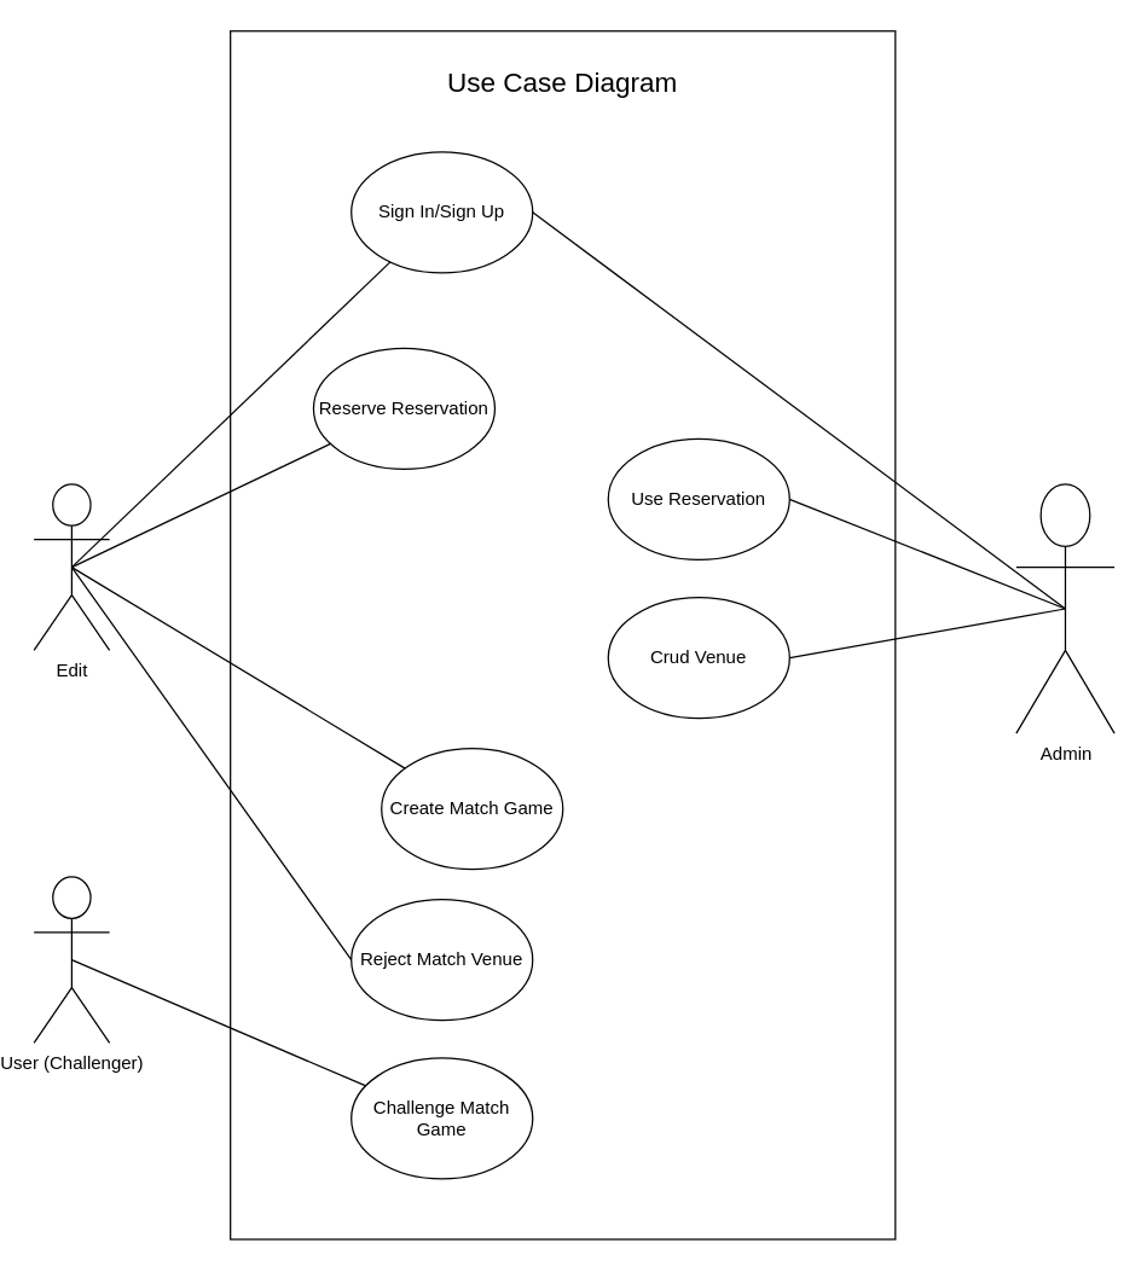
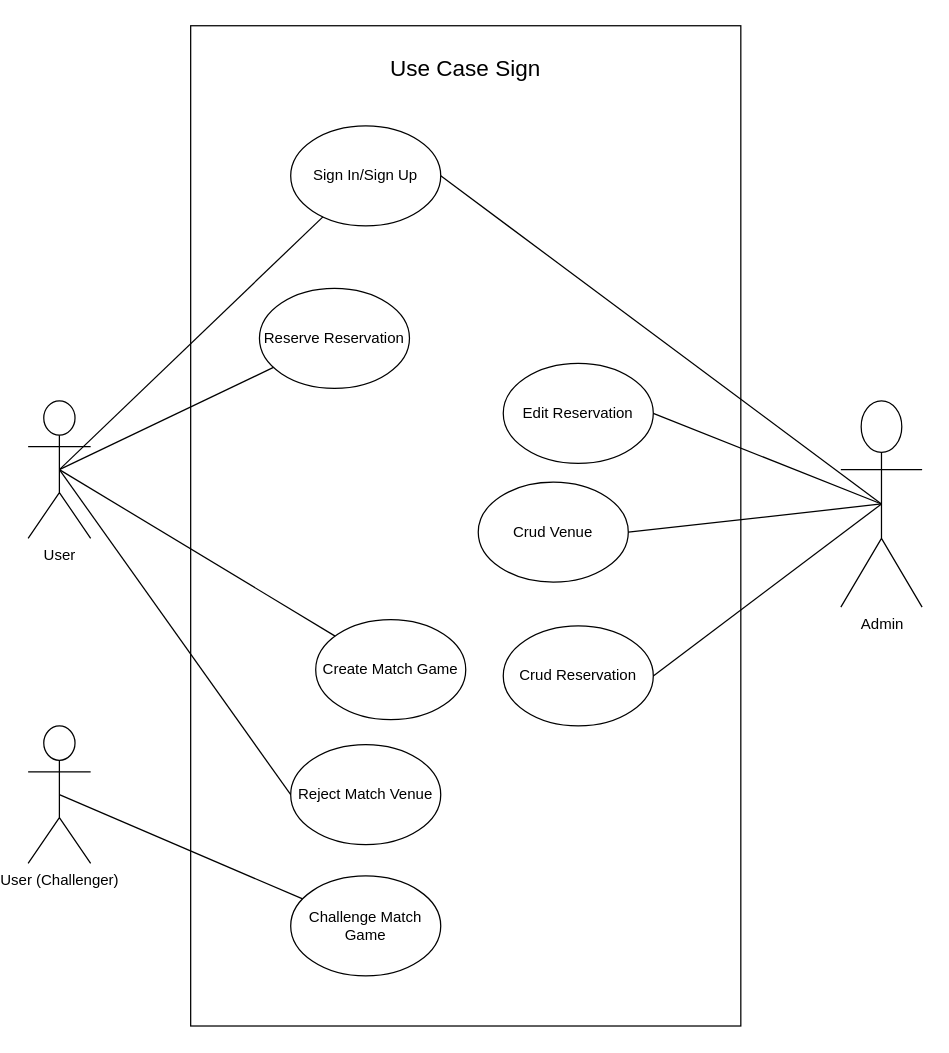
- <mxCell id="23" value="&lt;font style=&quot;font-size: 18px;&quot;&gt;Use Case Diagram&lt;/font&gt;" style="text;html=1;align=center;verticalAlign=middle;whiteSpace=wrap;rounded=0;" vertex="1" parent="1"><mxGeometry x="270" y="40" width="200" height="30" as="geometry" /></mxCell>
+ <mxCell id="23" value="&lt;font style=&quot;font-size: 18px;&quot;&gt;Use Case Sign&lt;/font&gt;" style="text;html=1;align=center;verticalAlign=middle;whiteSpace=wrap;rounded=0;" vertex="1" parent="1"><mxGeometry x="270" y="40" width="200" height="30" as="geometry" /></mxCell>
- <mxCell id="4" value="Use Reservation" style="ellipse;whiteSpace=wrap;html=1;" vertex="1" parent="1"><mxGeometry x="400" y="290" width="120" height="80" as="geometry" /></mxCell>
+ <mxCell id="4" value="Edit Reservation" style="ellipse;whiteSpace=wrap;html=1;" vertex="1" parent="1"><mxGeometry x="400" y="290" width="120" height="80" as="geometry" /></mxCell>
- <mxCell id="11" value="Crud Venue" style="ellipse;whiteSpace=wrap;html=1;" vertex="1" parent="1"><mxGeometry x="400" y="395" width="120" height="80" as="geometry" /></mxCell>
+ <mxCell id="11" value="Crud Venue" style="ellipse;whiteSpace=wrap;html=1;" vertex="1" parent="1"><mxGeometry x="380" y="385" width="120" height="80" as="geometry" /></mxCell>
- <mxCell id="8" value="Edit" style="shape=umlActor;verticalLabelPosition=bottom;verticalAlign=top;html=1;outlineConnect=0;" vertex="1" parent="1"><mxGeometry x="20" y="320" width="50" height="110" as="geometry" /></mxCell>
+ <mxCell id="8" value="User" style="shape=umlActor;verticalLabelPosition=bottom;verticalAlign=top;html=1;outlineConnect=0;" vertex="1" parent="1"><mxGeometry x="20" y="320" width="50" height="110" as="geometry" /></mxCell>
+ <mxCell id="18" value="" style="endArrow=none;html=1;rounded=0;entryX=0.5;entryY=0.5;entryDx=0;entryDy=0;entryPerimeter=0;exitX=1;exitY=0.5;exitDx=0;exitDy=0;" edge="1" parent="1" source="12" target="10"><mxGeometry width="50" height="50" relative="1" as="geometry"><mxPoint x="530" y="445" as="sourcePoint" /><mxPoint x="705" y="385" as="targetPoint" /></mxGeometry></mxCell>
+ <mxCell id="12" value="Crud Reservation" style="ellipse;whiteSpace=wrap;html=1;" vertex="1" parent="1"><mxGeometry x="400" y="500" width="120" height="80" as="geometry" /></mxCell>
